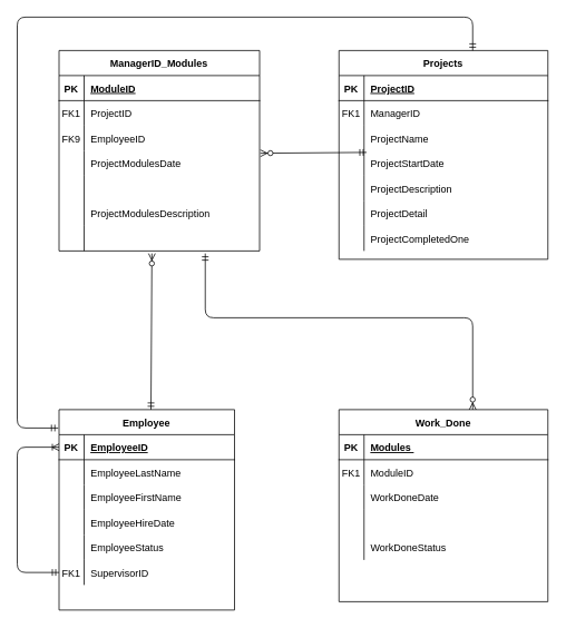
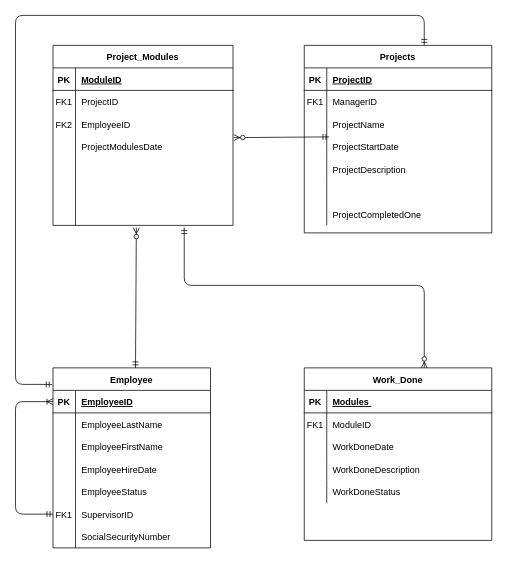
- <mxCell id="63" value="ManagerID_Modules" style="shape=table;startSize=30;container=1;collapsible=1;childLayout=tableLayout;fixedRows=1;rowLines=0;fontStyle=1;align=center;resizeLast=1;" vertex="1" parent="1"><mxGeometry x="70" y="60" width="240" height="240" as="geometry" /></mxCell>
+ <mxCell id="63" value="Project_Modules" style="shape=table;startSize=30;container=1;collapsible=1;childLayout=tableLayout;fixedRows=1;rowLines=0;fontStyle=1;align=center;resizeLast=1;" vertex="1" parent="1"><mxGeometry x="70" y="60" width="240" height="240" as="geometry" /></mxCell>
- <mxCell id="71" value="FK9" style="shape=partialRectangle;connectable=0;fillColor=none;top=0;left=0;bottom=0;right=0;fontStyle=0;overflow=hidden;" vertex="1" parent="70"><mxGeometry width="30" height="30" as="geometry" /></mxCell>
+ <mxCell id="71" value="FK2" style="shape=partialRectangle;connectable=0;fillColor=none;top=0;left=0;bottom=0;right=0;fontStyle=0;overflow=hidden;" vertex="1" parent="70"><mxGeometry width="30" height="30" as="geometry" /></mxCell>
- <mxCell id="80" value="ProjectModulesDescription" style="shape=partialRectangle;connectable=0;fillColor=none;top=0;left=0;bottom=0;right=0;align=left;spacingLeft=6;overflow=hidden;" vertex="1" parent="78"><mxGeometry x="30" width="210" height="30" as="geometry" /></mxCell>
- <mxCell id="20" value="ProjectDetail" style="shape=partialRectangle;connectable=0;fillColor=none;top=0;left=0;bottom=0;right=0;align=left;spacingLeft=6;overflow=hidden;" vertex="1" parent="18"><mxGeometry x="30" width="220" height="30" as="geometry" /></mxCell>
+ <mxCell id="36" value="WorkDoneDescription" style="shape=partialRectangle;connectable=0;fillColor=none;top=0;left=0;bottom=0;right=0;align=left;spacingLeft=6;overflow=hidden;" vertex="1" parent="34"><mxGeometry x="30" width="220" height="30" as="geometry" /></mxCell>
+ <mxCell id="61" value="SocialSecurityNumber " style="shape=partialRectangle;connectable=0;fillColor=none;top=0;left=0;bottom=0;right=0;align=left;spacingLeft=6;overflow=hidden;" vertex="1" parent="59"><mxGeometry x="30" width="180" height="30" as="geometry" /></mxCell>
